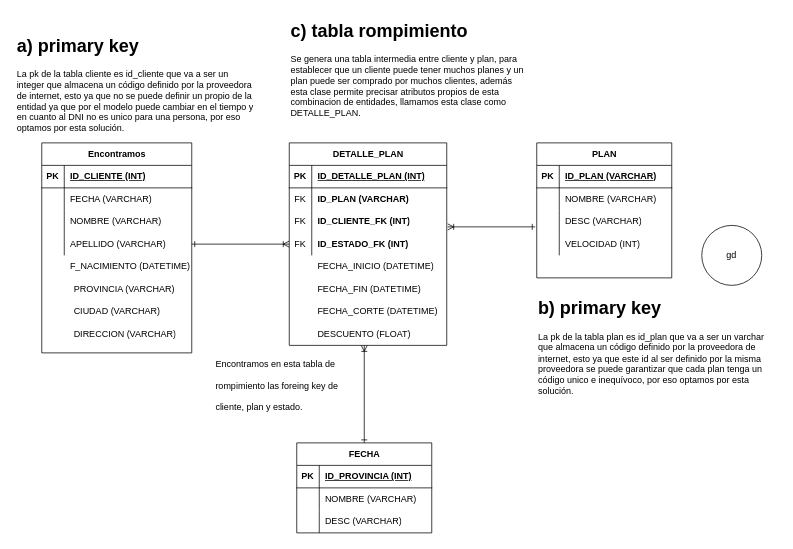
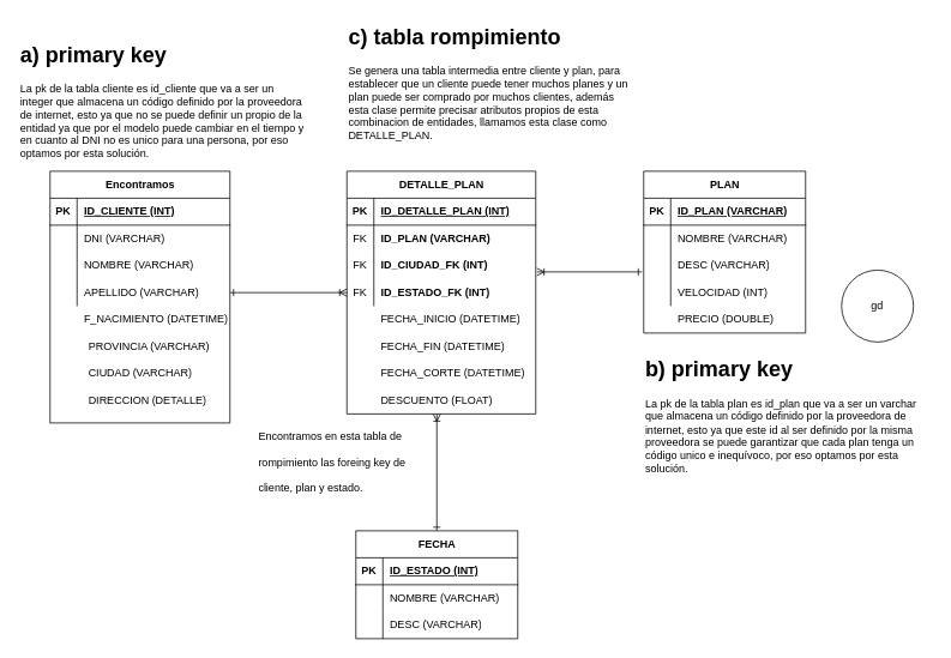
- <mxCell id="8" value="FECHA (VARCHAR)" style="shape=partialRectangle;connectable=0;fillColor=none;top=0;left=0;bottom=0;right=0;align=left;spacingLeft=6;overflow=hidden;whiteSpace=wrap;html=1;" vertex="1" parent="6"><mxGeometry x="30" width="170" height="30" as="geometry"><mxRectangle width="170" height="30" as="alternateBounds" /></mxGeometry></mxCell>
+ <mxCell id="8" value="DNI (VARCHAR)" style="shape=partialRectangle;connectable=0;fillColor=none;top=0;left=0;bottom=0;right=0;align=left;spacingLeft=6;overflow=hidden;whiteSpace=wrap;html=1;" vertex="1" parent="6"><mxGeometry x="30" width="170" height="30" as="geometry"><mxRectangle width="170" height="30" as="alternateBounds" /></mxGeometry></mxCell>
- <mxCell id="34" value="&lt;b&gt;ID_CLIENTE_FK (INT)&lt;/b&gt;" style="shape=partialRectangle;connectable=0;fillColor=none;top=0;left=0;bottom=0;right=0;align=left;spacingLeft=6;overflow=hidden;whiteSpace=wrap;html=1;" vertex="1" parent="32"><mxGeometry x="30" width="180" height="30" as="geometry"><mxRectangle width="180" height="30" as="alternateBounds" /></mxGeometry></mxCell>
+ <mxCell id="34" value="&lt;b&gt;ID_CIUDAD_FK (INT)&lt;/b&gt;" style="shape=partialRectangle;connectable=0;fillColor=none;top=0;left=0;bottom=0;right=0;align=left;spacingLeft=6;overflow=hidden;whiteSpace=wrap;html=1;" vertex="1" parent="32"><mxGeometry x="30" width="180" height="30" as="geometry"><mxRectangle width="180" height="30" as="alternateBounds" /></mxGeometry></mxCell>
+ <mxCell id="62" value="PRECIO (DOUBLE)" style="shape=partialRectangle;connectable=0;fillColor=none;top=0;left=0;bottom=0;right=0;align=left;spacingLeft=6;overflow=hidden;whiteSpace=wrap;html=1;" vertex="1" parent="1"><mxGeometry x="745" y="340" width="150" height="30" as="geometry"><mxRectangle width="150" height="30" as="alternateBounds" /></mxGeometry></mxCell>
- <mxCell id="24" value="DIRECCION (VARCHAR)" style="shape=partialRectangle;connectable=0;fillColor=none;top=0;left=0;bottom=0;right=0;align=left;spacingLeft=6;overflow=hidden;whiteSpace=wrap;html=1;" vertex="1" parent="22"><mxGeometry x="15" y="10" width="150" height="30" as="geometry"><mxRectangle width="150" height="30" as="alternateBounds" /></mxGeometry></mxCell>
+ <mxCell id="24" value="DIRECCION (DETALLE)" style="shape=partialRectangle;connectable=0;fillColor=none;top=0;left=0;bottom=0;right=0;align=left;spacingLeft=6;overflow=hidden;whiteSpace=wrap;html=1;" vertex="1" parent="22"><mxGeometry x="15" y="10" width="150" height="30" as="geometry"><mxRectangle width="150" height="30" as="alternateBounds" /></mxGeometry></mxCell>
- <mxCell id="55" value="ID_PROVINCIA (INT)" style="shape=partialRectangle;connectable=0;fillColor=none;top=0;left=0;bottom=0;right=0;align=left;spacingLeft=6;fontStyle=5;overflow=hidden;whiteSpace=wrap;html=1;" vertex="1" parent="53"><mxGeometry x="30" width="150" height="30" as="geometry"><mxRectangle width="150" height="30" as="alternateBounds" /></mxGeometry></mxCell>
+ <mxCell id="55" value="ID_ESTADO (INT)" style="shape=partialRectangle;connectable=0;fillColor=none;top=0;left=0;bottom=0;right=0;align=left;spacingLeft=6;fontStyle=5;overflow=hidden;whiteSpace=wrap;html=1;" vertex="1" parent="53"><mxGeometry x="30" width="150" height="30" as="geometry"><mxRectangle width="150" height="30" as="alternateBounds" /></mxGeometry></mxCell>
